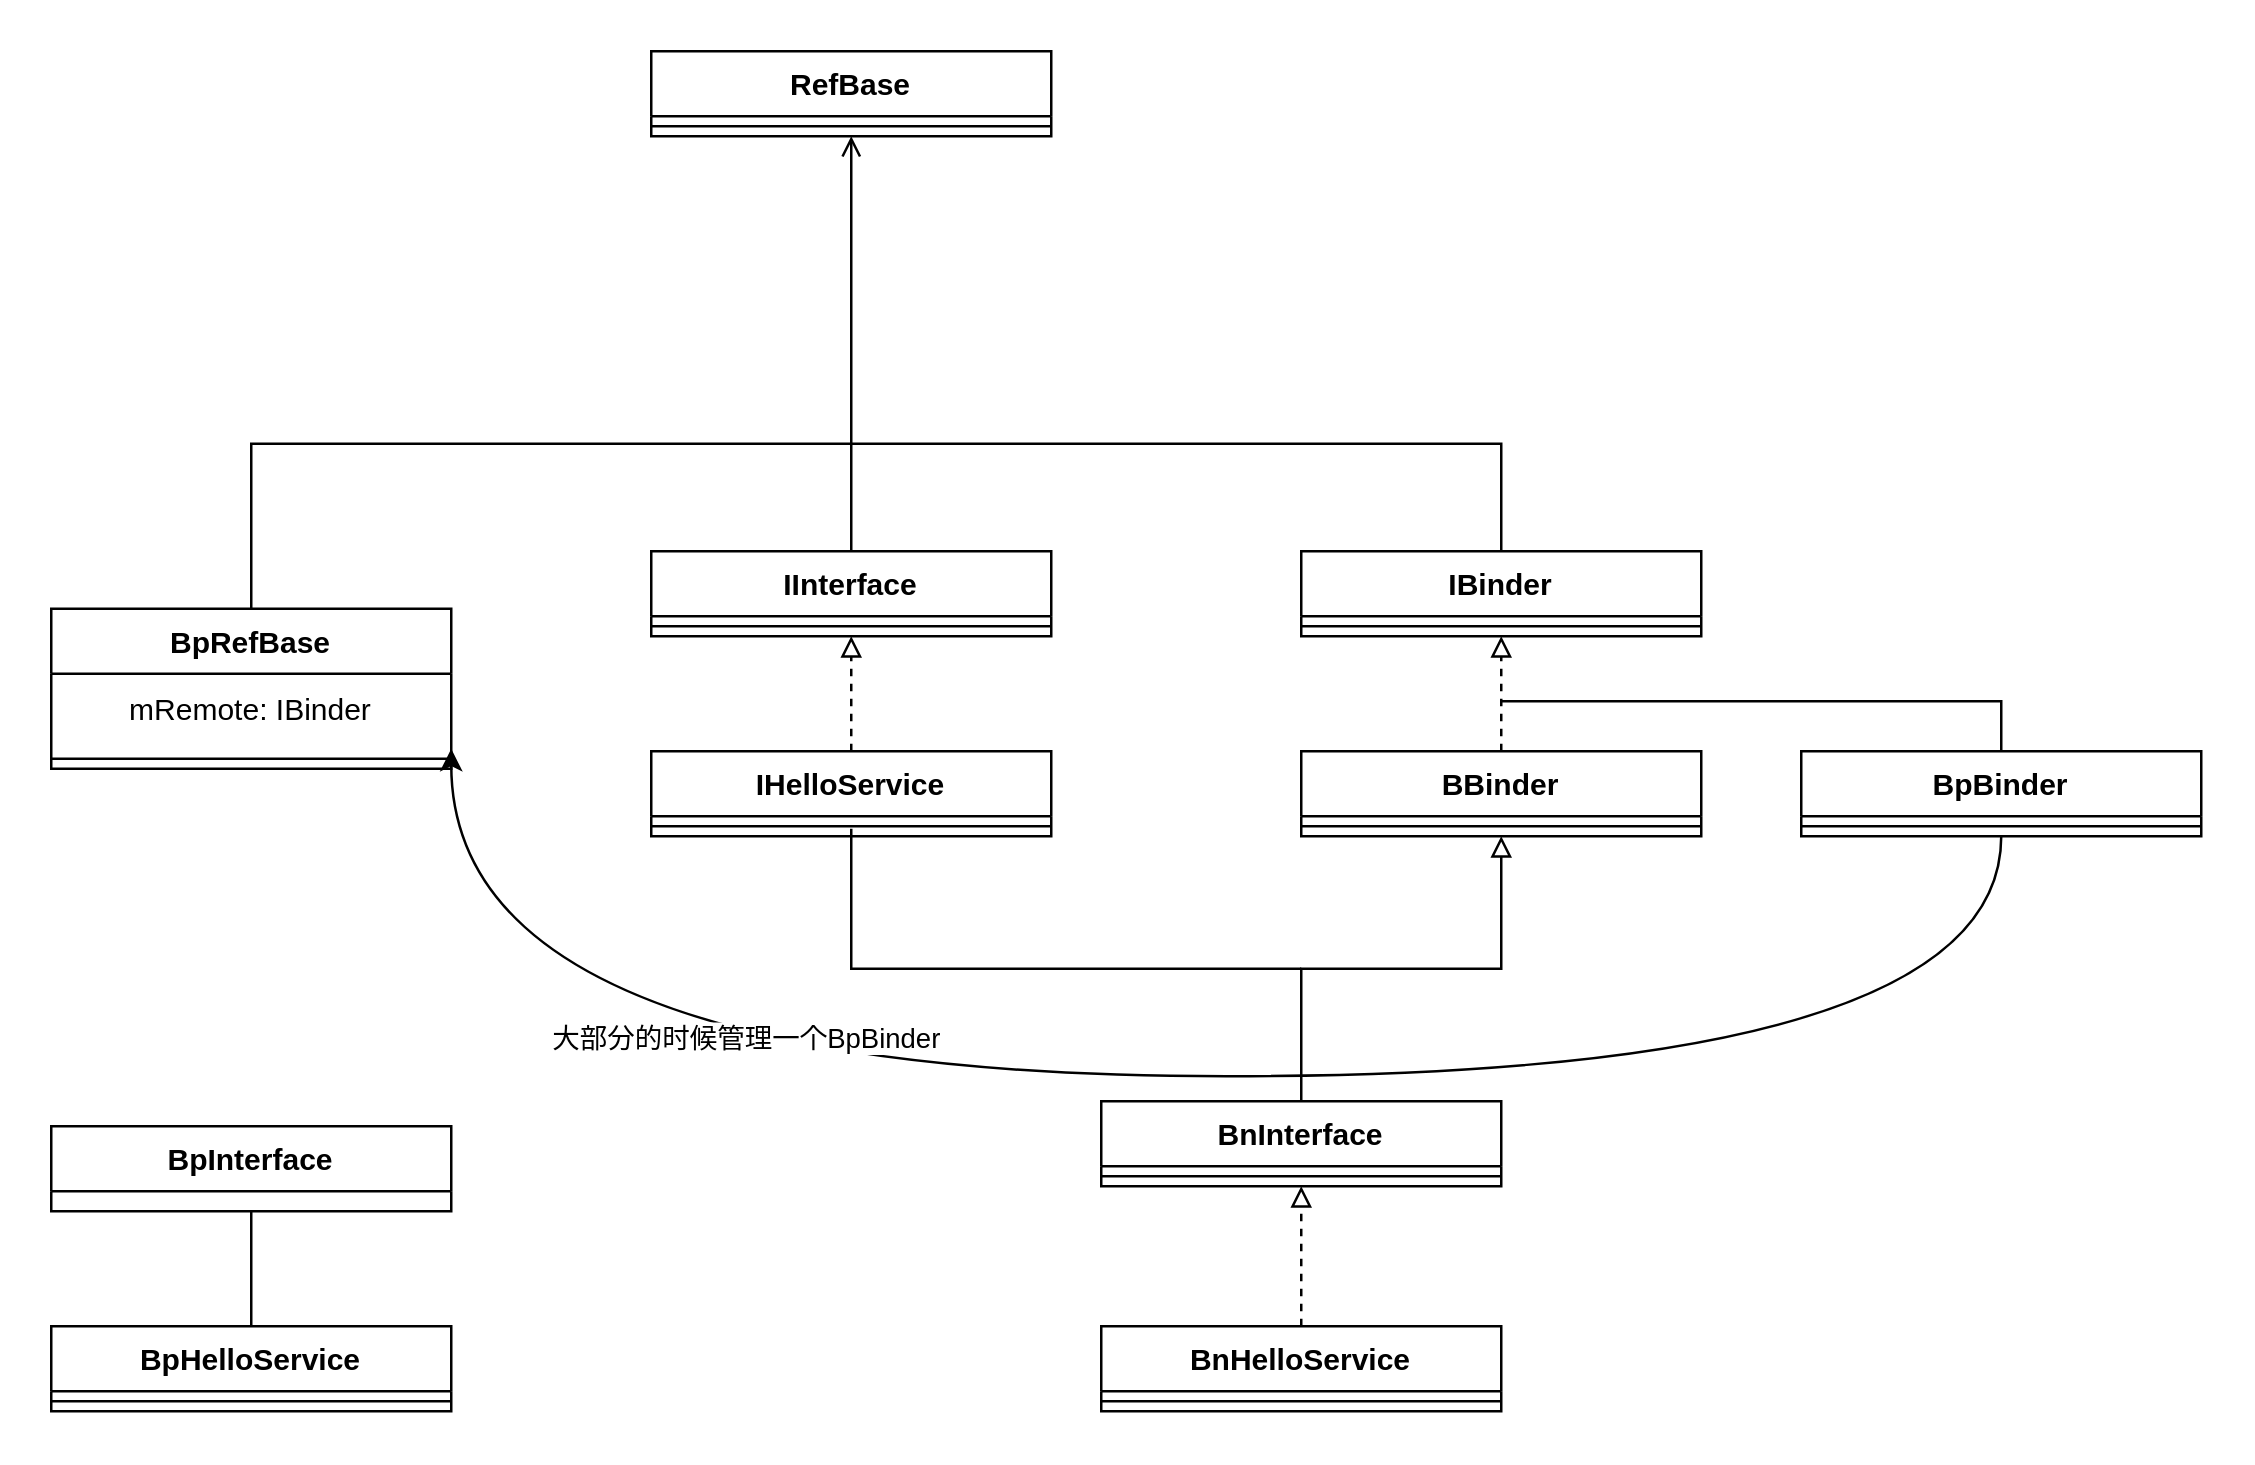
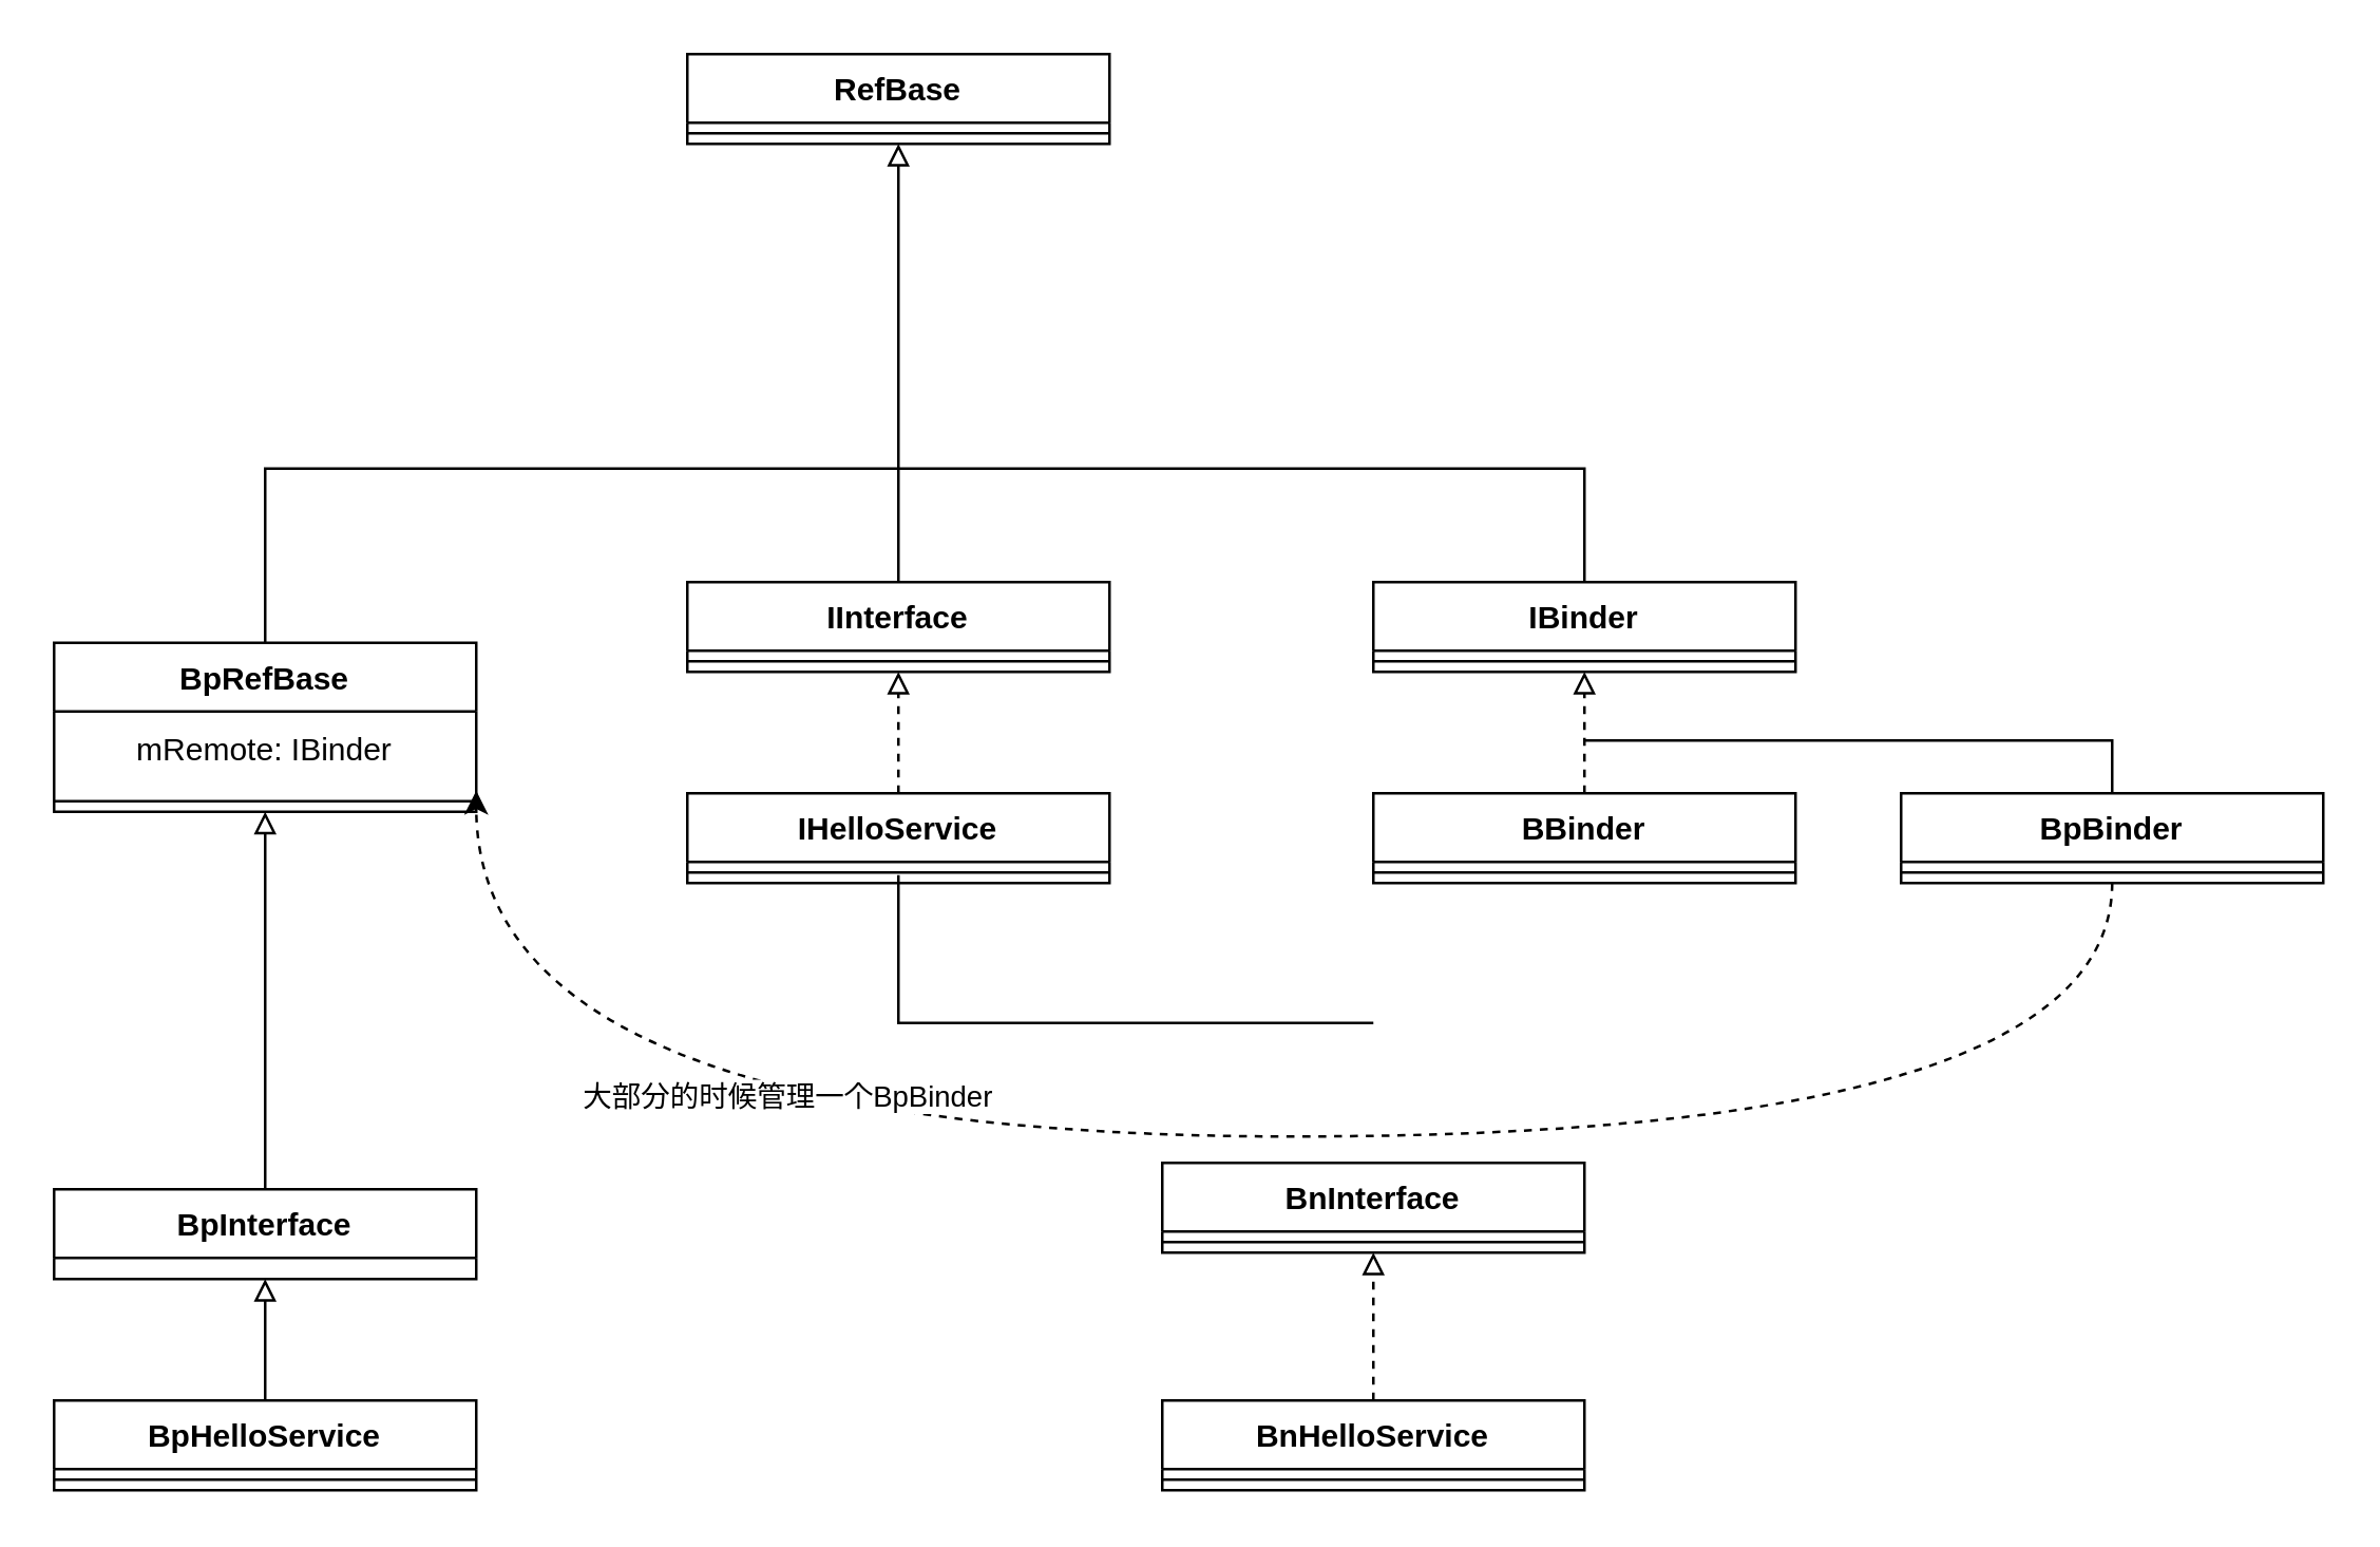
- <mxCell id="4" style="edgeStyle=orthogonalEdgeStyle;rounded=0;orthogonalLoop=1;jettySize=auto;html=1;entryX=0.5;entryY=1;entryDx=0;entryDy=0;endArrow=open;endFill=0;" parent="1" source="5" target="2" edge="1"><mxGeometry relative="1" as="geometry" /></mxCell>
+ <mxCell id="4" style="edgeStyle=orthogonalEdgeStyle;rounded=0;orthogonalLoop=1;jettySize=auto;html=1;entryX=0.5;entryY=1;entryDx=0;entryDy=0;endArrow=block;endFill=0;" parent="1" source="5" target="2" edge="1"><mxGeometry relative="1" as="geometry" /></mxCell>
+ <mxCell id="27" style="edgeStyle=orthogonalEdgeStyle;rounded=0;orthogonalLoop=1;jettySize=auto;html=1;entryX=0.5;entryY=1;entryDx=0;entryDy=0;endArrow=block;endFill=0;exitX=0.5;exitY=0;exitDx=0;exitDy=0;" parent="1" source="19" target="24" edge="1"><mxGeometry relative="1" as="geometry"><mxPoint x="100" y="300" as="sourcePoint" /></mxGeometry></mxCell>
- <mxCell id="13" style="edgeStyle=orthogonalEdgeStyle;rounded=0;orthogonalLoop=1;jettySize=auto;html=1;entryX=0.5;entryY=1;entryDx=0;entryDy=0;endArrow=block;endFill=0;" parent="1" source="14" target="11" edge="1"><mxGeometry relative="1" as="geometry" /></mxCell>
- <mxCell id="33" style="edgeStyle=orthogonalEdgeStyle;rounded=0;orthogonalLoop=1;jettySize=auto;html=1;entryX=1;entryY=1;entryDx=0;entryDy=0;curved=1;" edge="1" parent="1" source="35" target="25"><mxGeometry relative="1" as="geometry"><Array as="points"><mxPoint x="800" y="430" /><mxPoint x="180" y="430" /></Array></mxGeometry></mxCell>
+ <mxCell id="33" style="edgeStyle=orthogonalEdgeStyle;rounded=0;orthogonalLoop=1;jettySize=auto;html=1;entryX=1;entryY=1;entryDx=0;entryDy=0;curved=1;dashed=1;" edge="1" parent="1" source="35" target="25"><mxGeometry relative="1" as="geometry"><Array as="points"><mxPoint x="800" y="430" /><mxPoint x="180" y="430" /></Array></mxGeometry></mxCell>
- <mxCell id="16" style="edgeStyle=orthogonalEdgeStyle;rounded=0;orthogonalLoop=1;jettySize=auto;html=1;entryX=0.5;entryY=1;entryDx=0;entryDy=0;endArrow=none;endFill=0;" parent="1" source="17" target="19" edge="1"><mxGeometry relative="1" as="geometry" /></mxCell>
+ <mxCell id="16" style="edgeStyle=orthogonalEdgeStyle;rounded=0;orthogonalLoop=1;jettySize=auto;html=1;entryX=0.5;entryY=1;entryDx=0;entryDy=0;endArrow=block;endFill=0;" parent="1" source="17" target="19" edge="1"><mxGeometry relative="1" as="geometry" /></mxCell>
